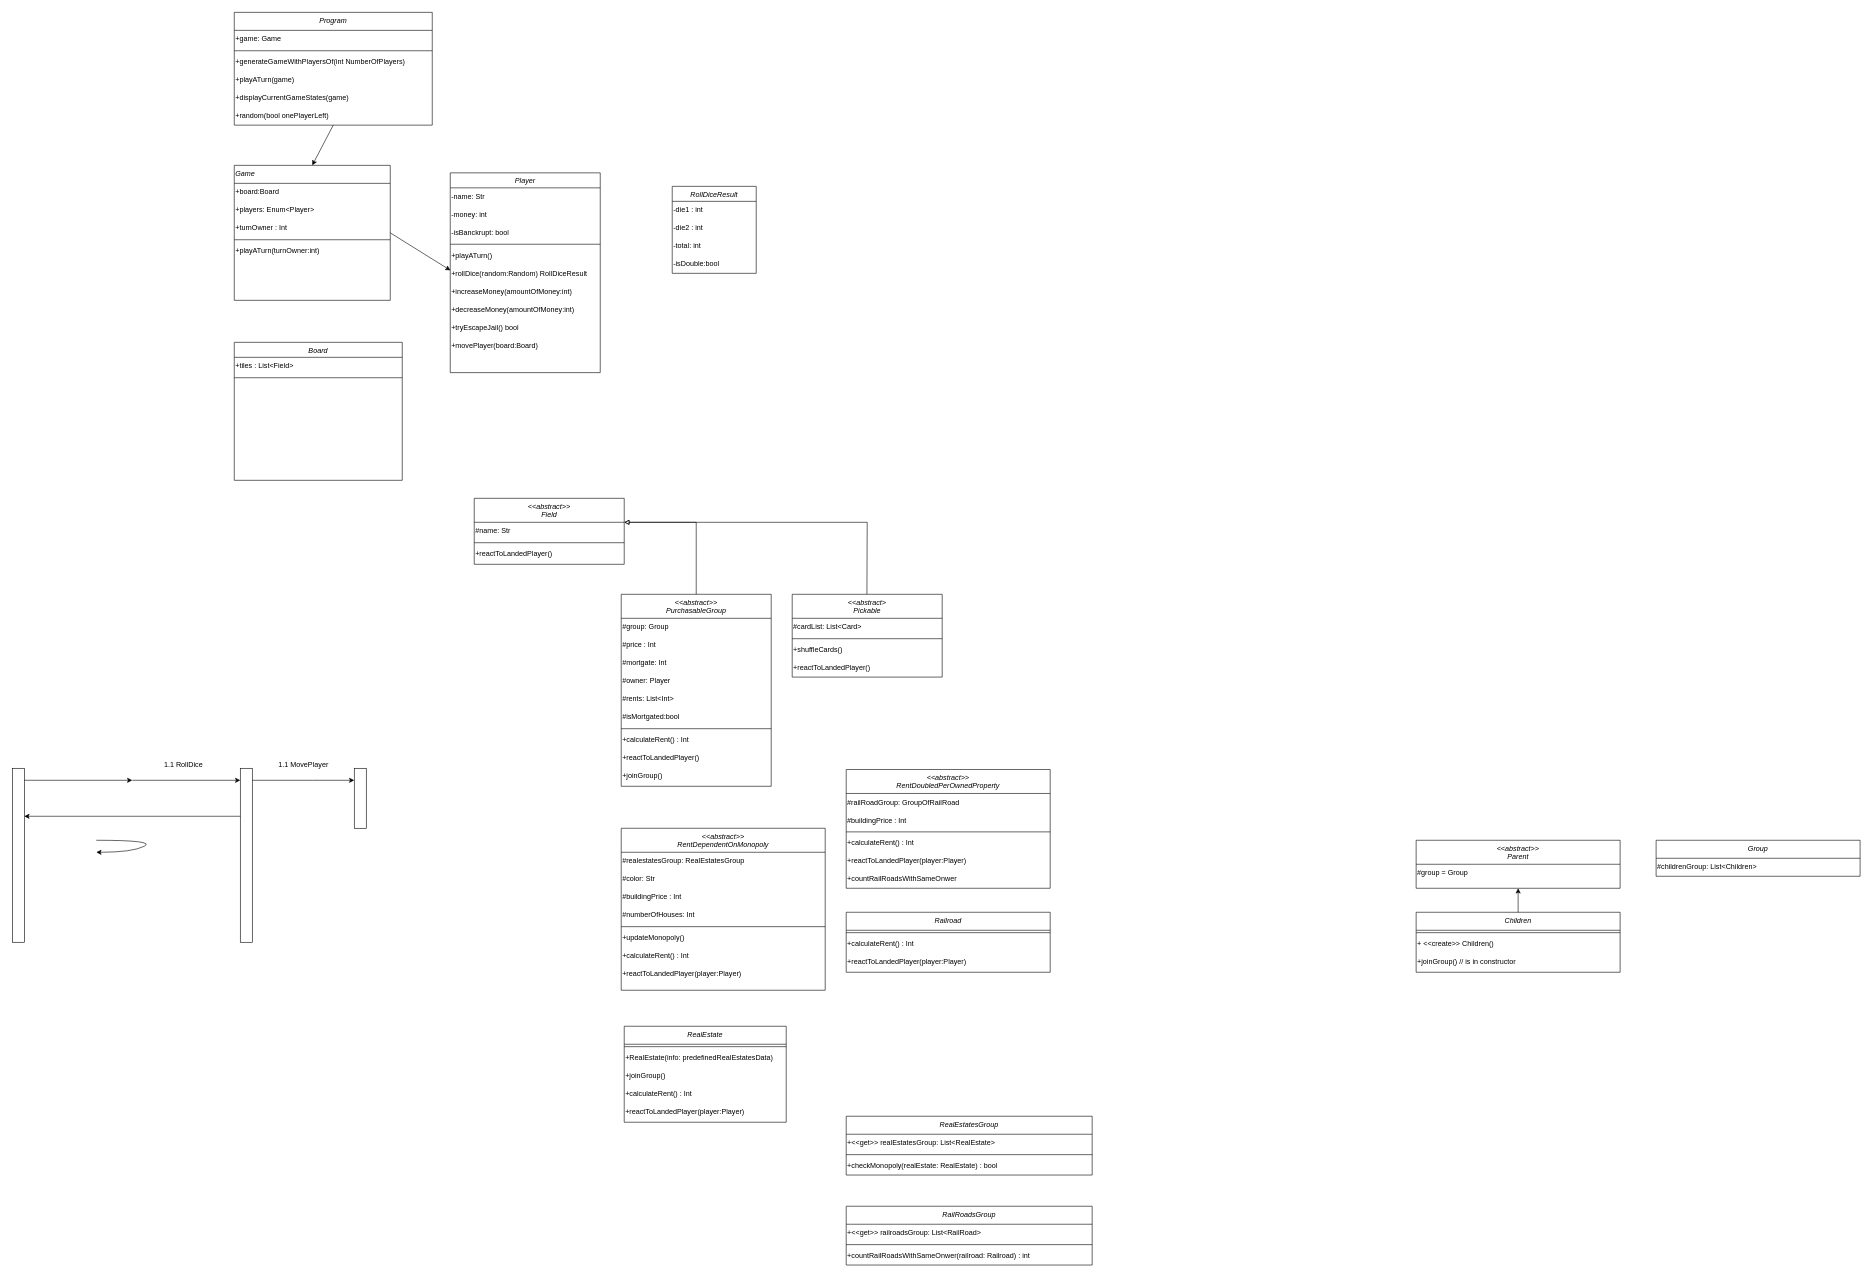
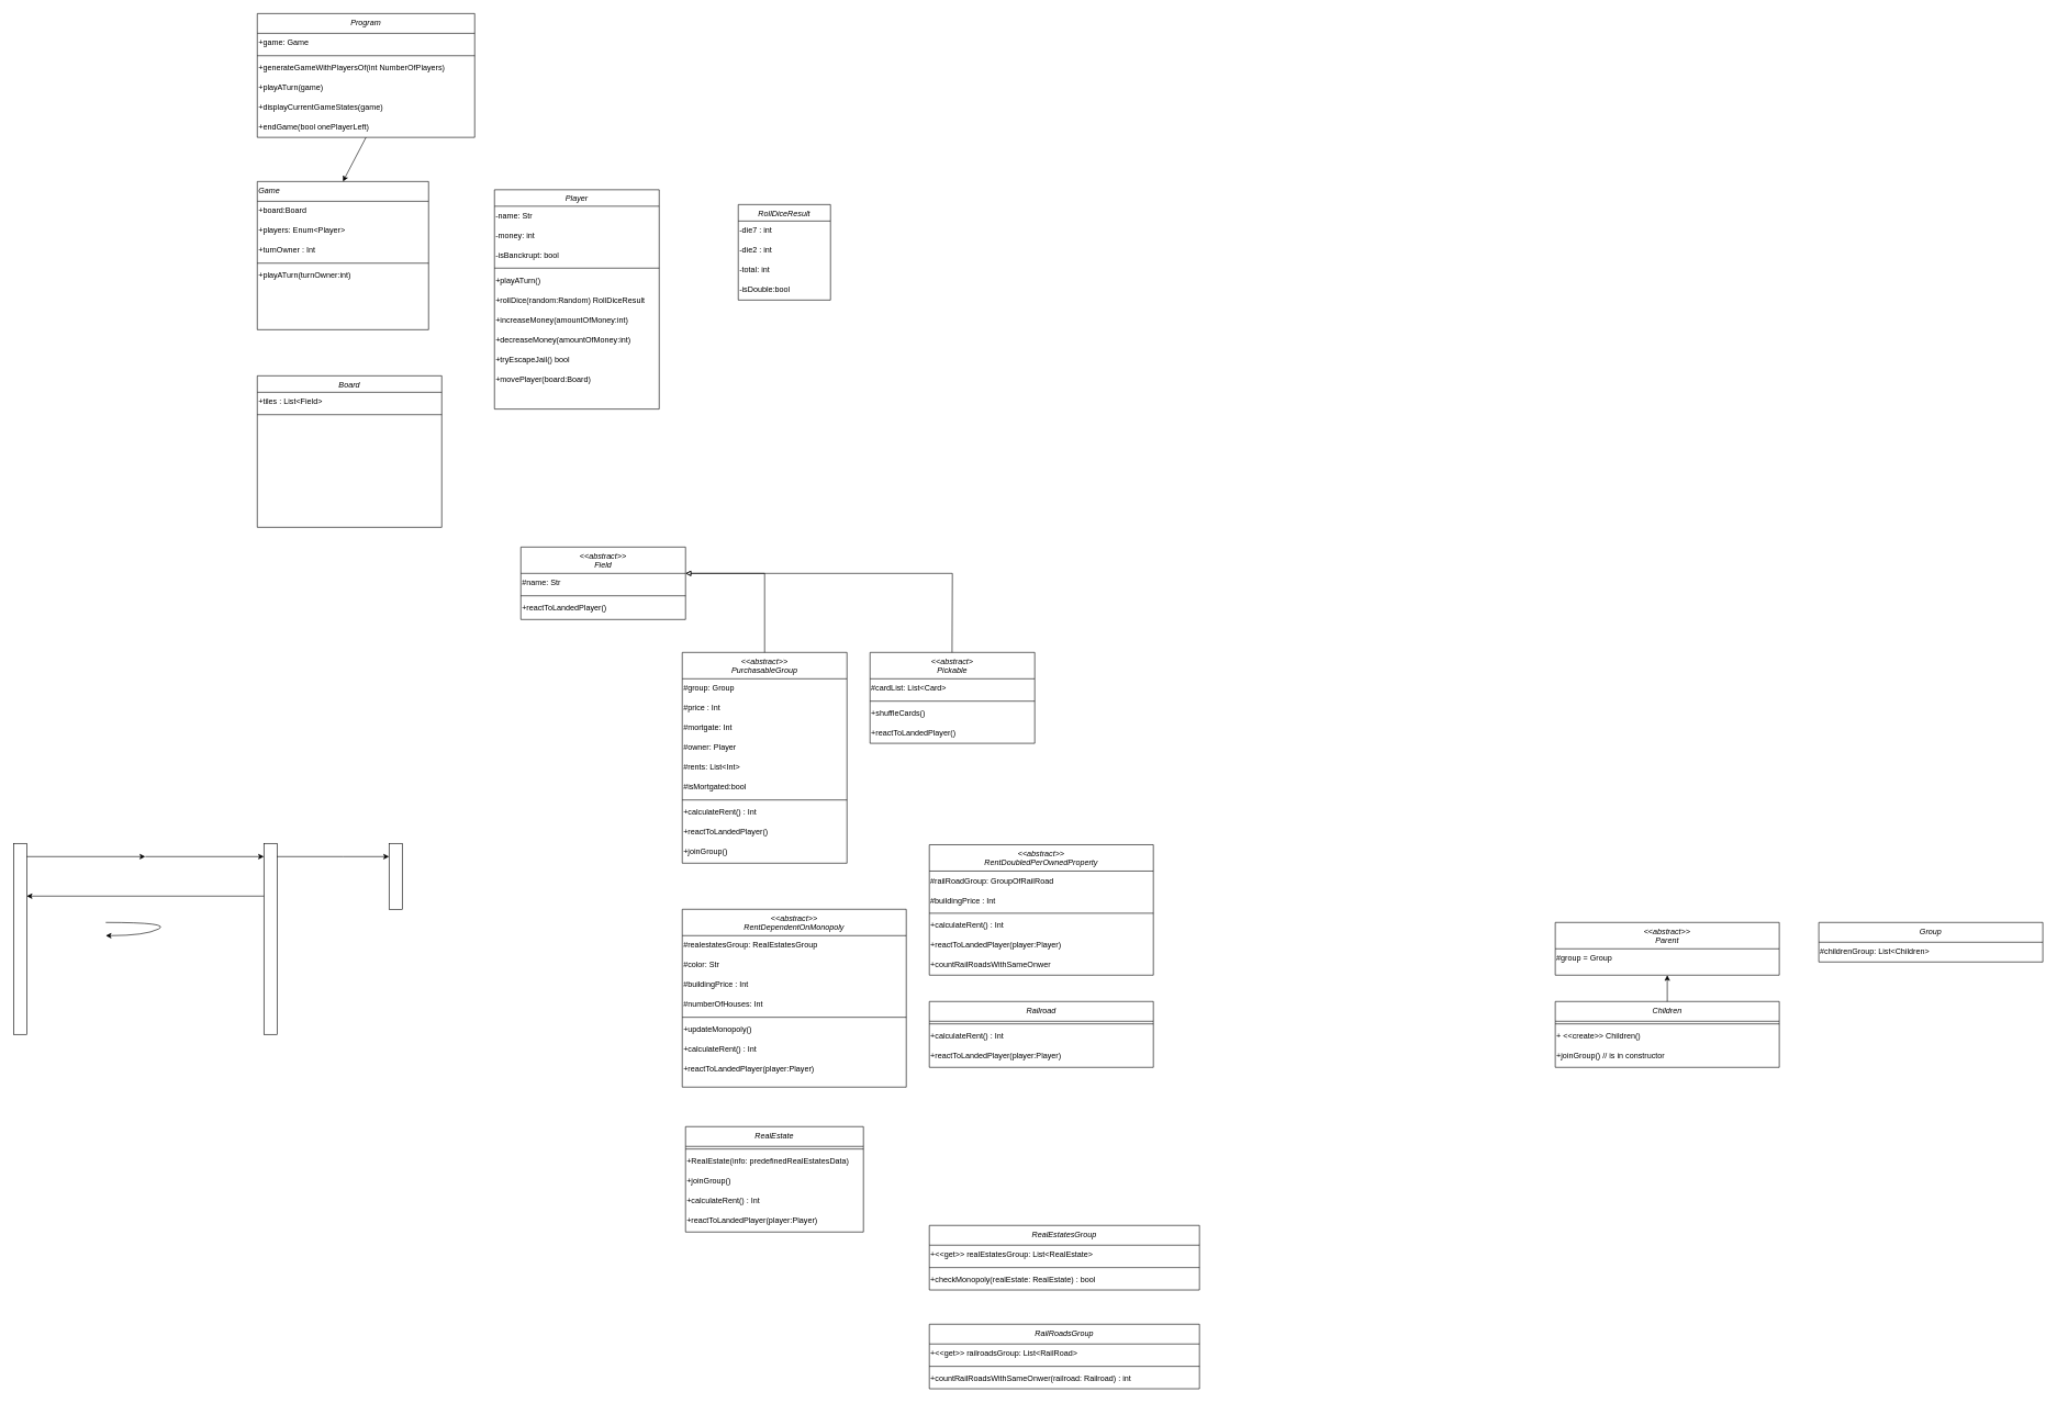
- <mxCell id="8" value="+random(bool onePlayerLeft)" style="text;html=1;align=left;verticalAlign=middle;resizable=0;points=[];autosize=1;strokeColor=none;fillColor=none;" parent="2" vertex="1"><mxGeometry y="158" width="330" height="30" as="geometry" /></mxCell>
+ <mxCell id="8" value="+endGame(bool onePlayerLeft)" style="text;html=1;align=left;verticalAlign=middle;resizable=0;points=[];autosize=1;strokeColor=none;fillColor=none;" parent="2" vertex="1"><mxGeometry y="158" width="330" height="30" as="geometry" /></mxCell>
- <mxCell id="29" value="-die1 : int" style="text;html=1;align=left;verticalAlign=middle;resizable=0;points=[];autosize=1;strokeColor=none;fillColor=none;" parent="28" vertex="1"><mxGeometry y="25" width="140" height="30" as="geometry" /></mxCell>
+ <mxCell id="29" value="-die7 : int" style="text;html=1;align=left;verticalAlign=middle;resizable=0;points=[];autosize=1;strokeColor=none;fillColor=none;" parent="28" vertex="1"><mxGeometry y="25" width="140" height="30" as="geometry" /></mxCell>
- <mxCell id="16" value="" style="endArrow=classic;html=1;rounded=0;entryX=0.001;entryY=0.317;entryDx=0;entryDy=0;exitX=1;exitY=0.5;exitDx=0;exitDy=0;entryPerimeter=0;" parent="1" source="9" target="23" edge="1"><mxGeometry width="50" height="50" relative="1" as="geometry"><mxPoint x="570" y="460" as="sourcePoint" /><mxPoint x="695" y="390" as="targetPoint" /></mxGeometry></mxCell>
- <mxCell id="41" value="1.1 RollDice" style="text;html=1;align=center;verticalAlign=middle;resizable=0;points=[];autosize=1;strokeColor=none;fillColor=none;" parent="1" vertex="1"><mxGeometry x="260" y="1260" width="90" height="30" as="geometry" /></mxCell>
- <mxCell id="45" value="1.1 MovePlayer" style="text;html=1;align=center;verticalAlign=middle;resizable=0;points=[];autosize=1;strokeColor=none;fillColor=none;" parent="1" vertex="1"><mxGeometry x="450" y="1260" width="110" height="30" as="geometry" /></mxCell>
